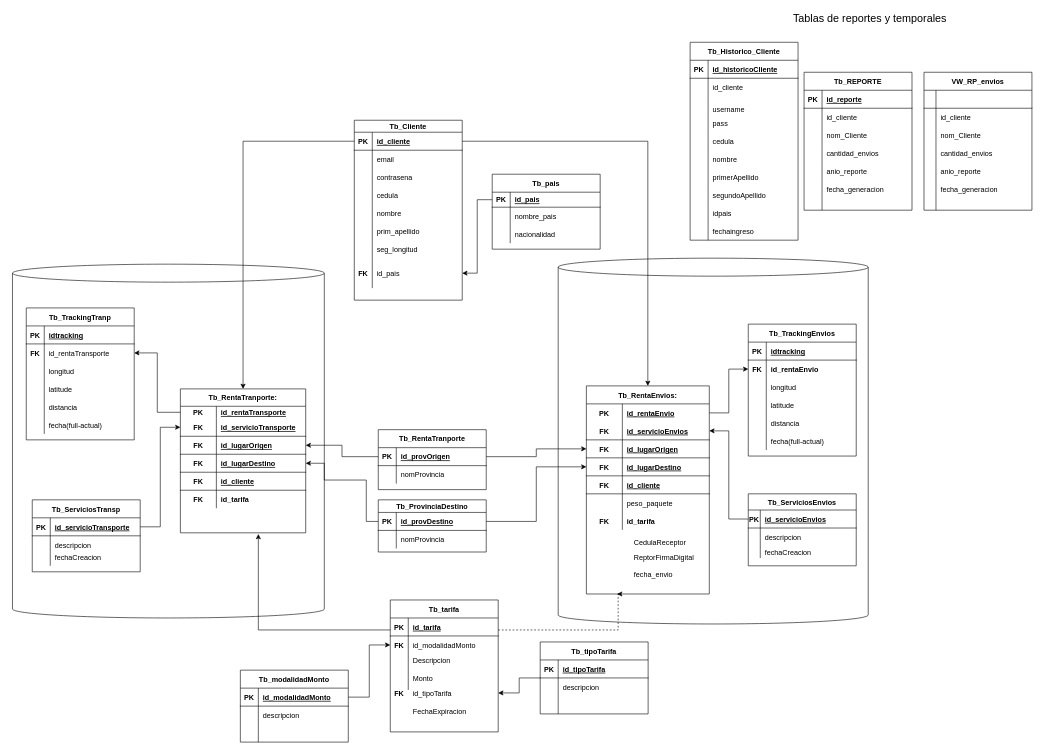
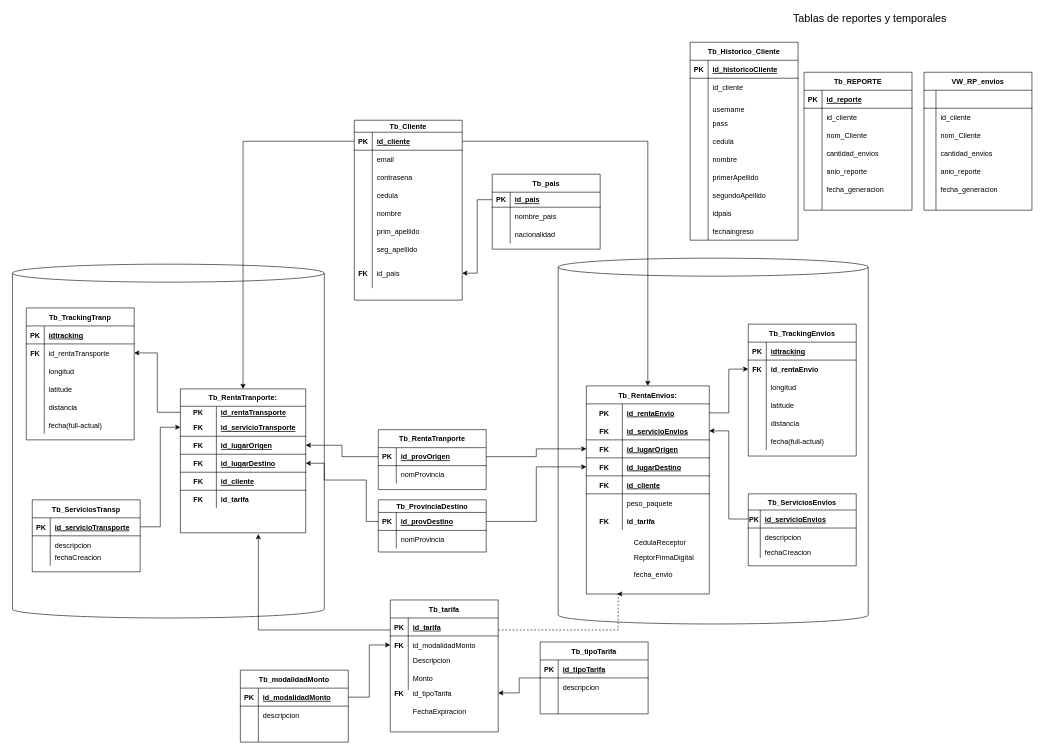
- <mxCell id="151" value="seg_longitud " style="shape=partialRectangle;connectable=0;fillColor=none;top=0;left=0;bottom=0;right=0;align=left;spacingLeft=6;overflow=hidden;" vertex="1" parent="149"><mxGeometry x="30" width="150" height="30" as="geometry" /></mxCell>
+ <mxCell id="151" value="seg_apellido " style="shape=partialRectangle;connectable=0;fillColor=none;top=0;left=0;bottom=0;right=0;align=left;spacingLeft=6;overflow=hidden;" vertex="1" parent="149"><mxGeometry x="30" width="150" height="30" as="geometry" /></mxCell>
